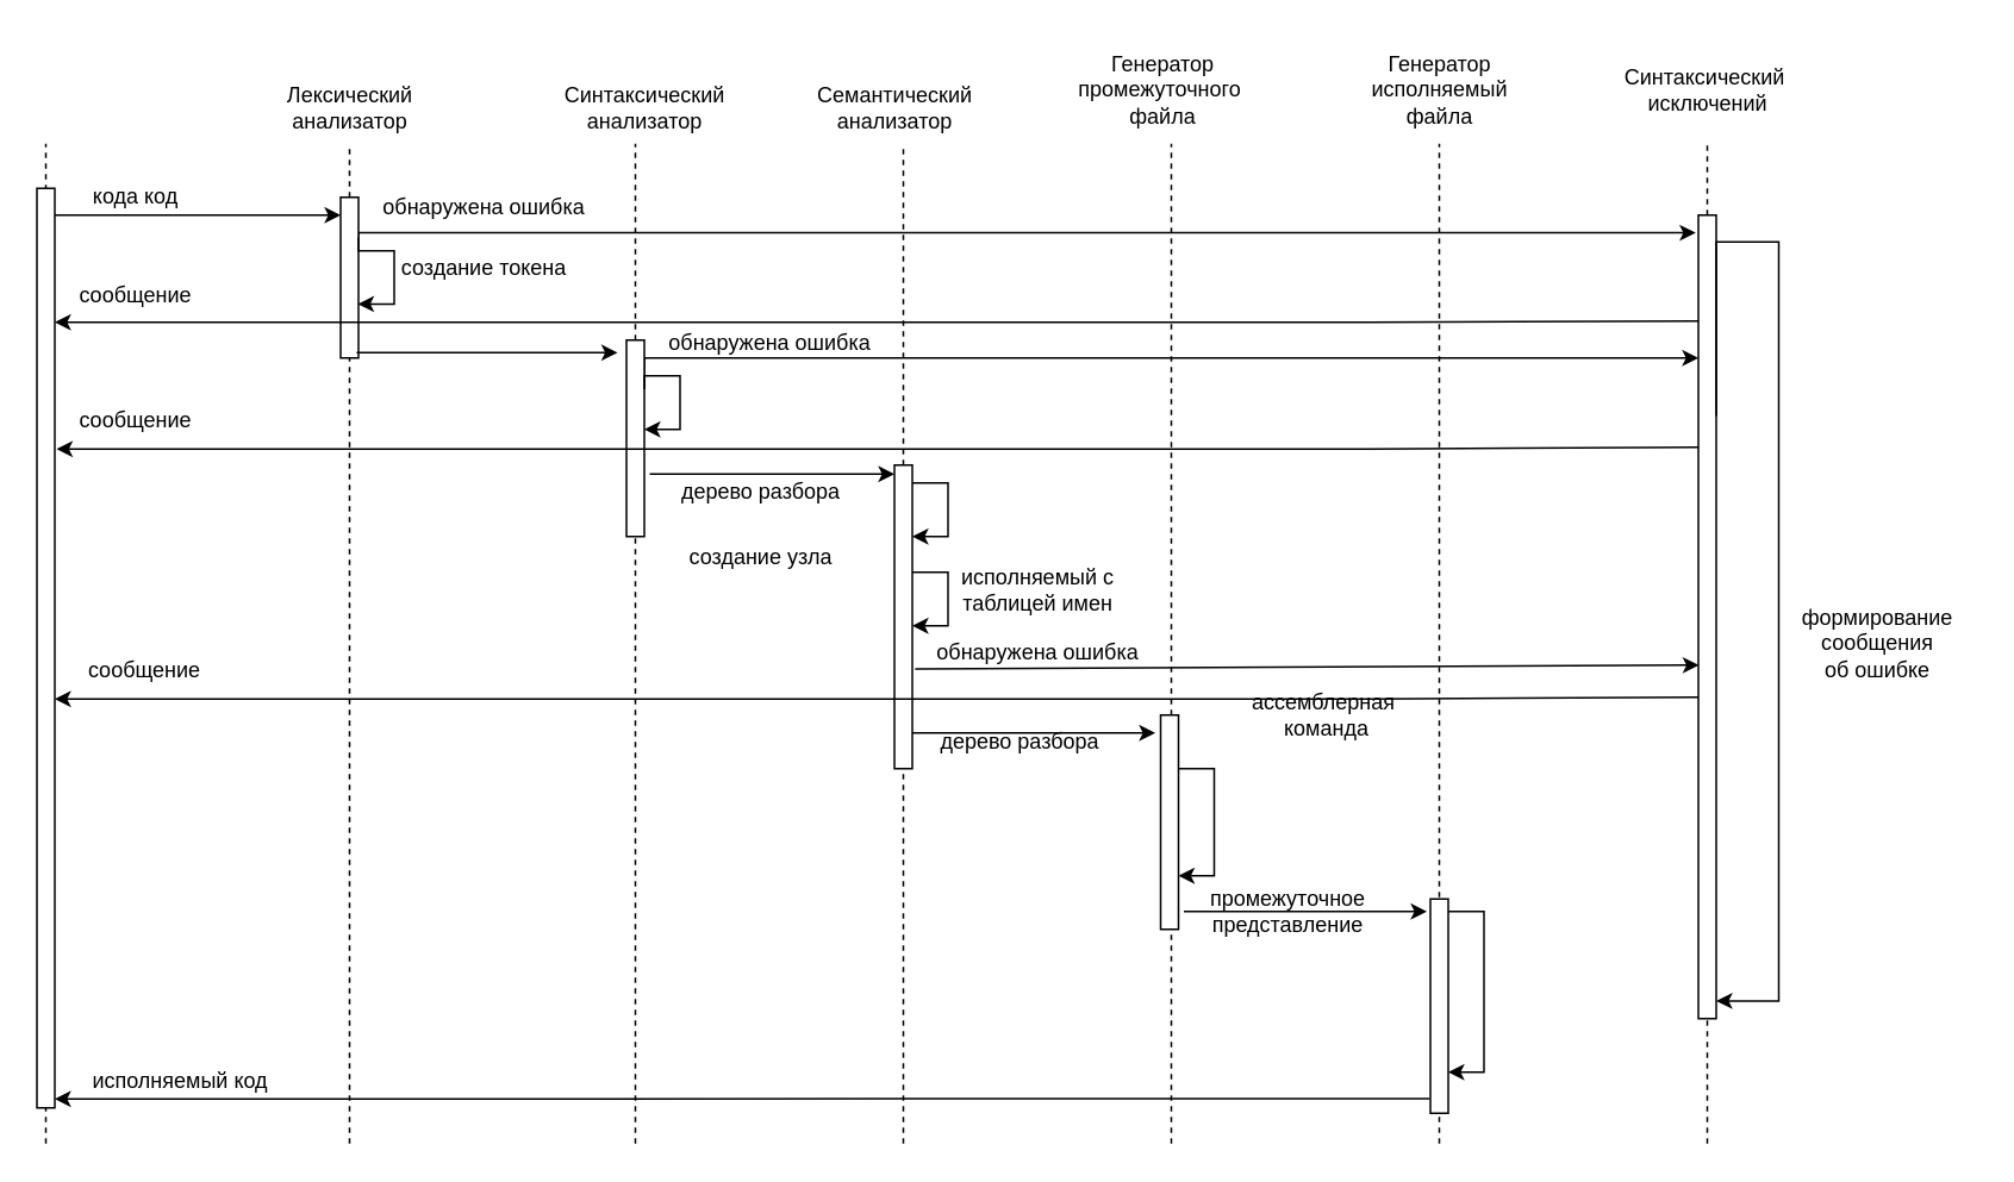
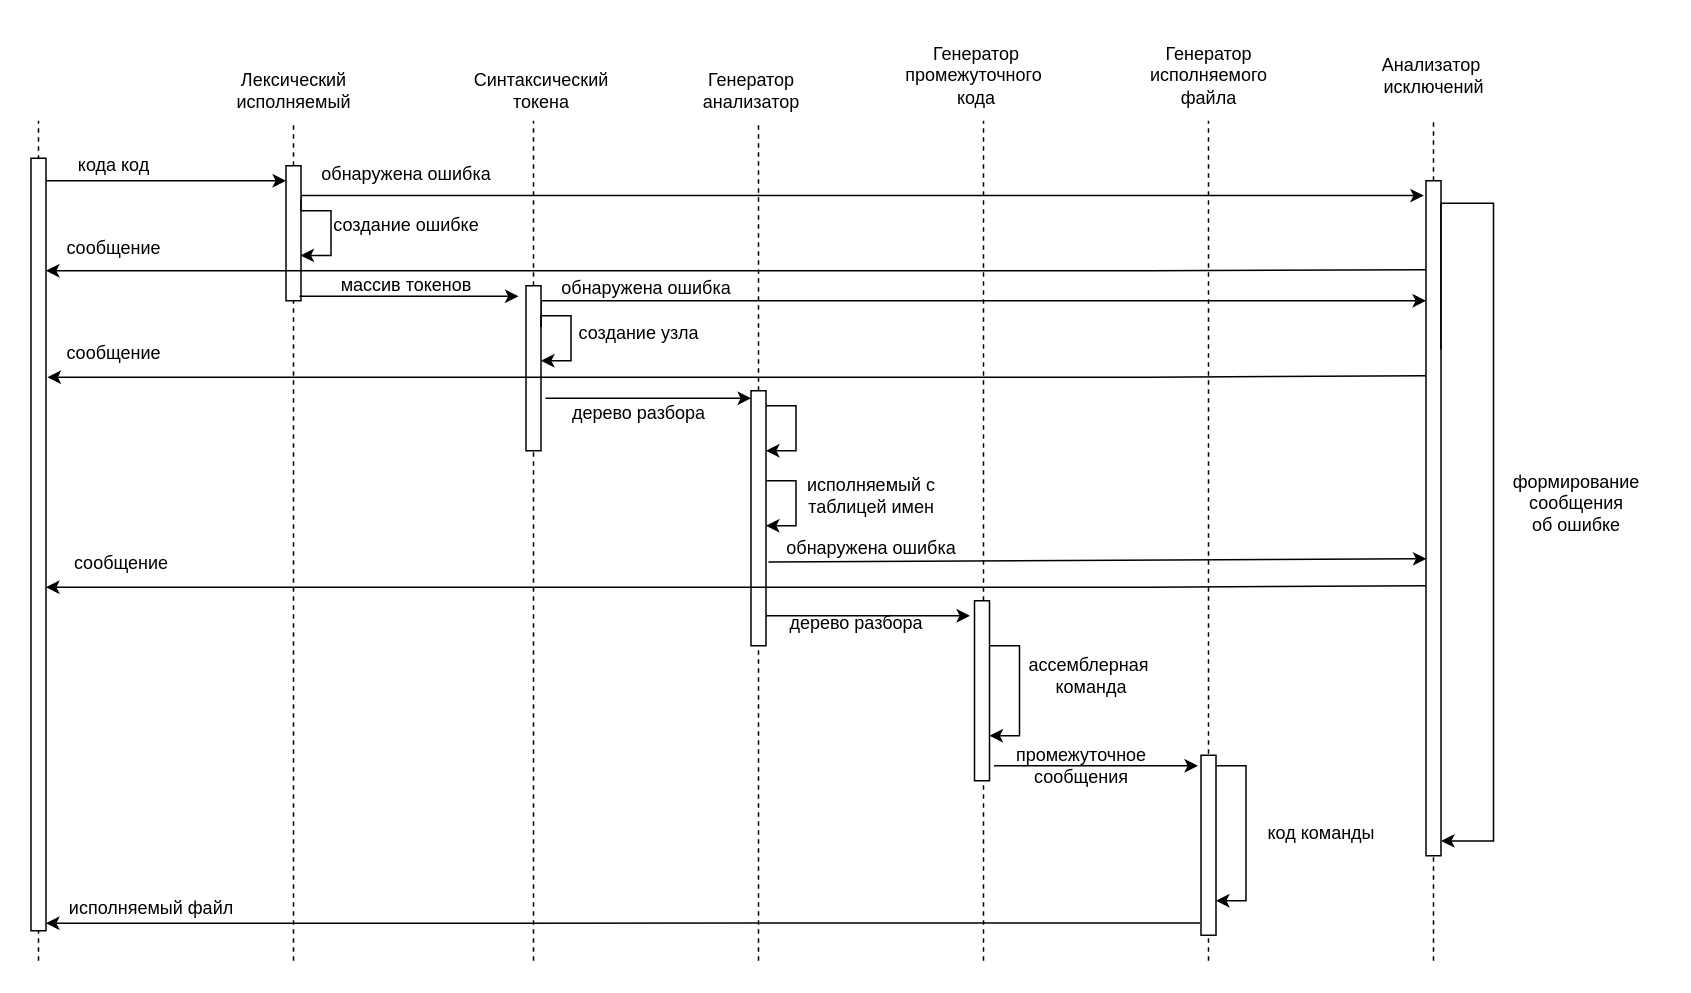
- <mxCell id="9" value="Генератор&lt;br&gt;промежуточного&amp;nbsp;&lt;br&gt;файла" style="text;html=1;align=center;verticalAlign=middle;resizable=0;points=[];autosize=1;strokeColor=none;fillColor=none;" parent="1" vertex="1"><mxGeometry x="590" y="20" width="120" height="60" as="geometry" /></mxCell>
+ <mxCell id="9" value="Генератор&lt;br&gt;промежуточного&amp;nbsp;&lt;br&gt;кода" style="text;html=1;align=center;verticalAlign=middle;resizable=0;points=[];autosize=1;strokeColor=none;fillColor=none;" parent="1" vertex="1"><mxGeometry x="590" y="20" width="120" height="60" as="geometry" /></mxCell>
- <mxCell id="11" value="Генератор&lt;br&gt;исполняемый &lt;br&gt;файла" style="text;html=1;align=center;verticalAlign=middle;resizable=0;points=[];autosize=1;strokeColor=none;fillColor=none;" parent="1" vertex="1"><mxGeometry x="755" y="20" width="100" height="60" as="geometry" /></mxCell>
+ <mxCell id="11" value="Генератор&lt;br&gt;исполняемого &lt;br&gt;файла" style="text;html=1;align=center;verticalAlign=middle;resizable=0;points=[];autosize=1;strokeColor=none;fillColor=none;" parent="1" vertex="1"><mxGeometry x="755" y="20" width="100" height="60" as="geometry" /></mxCell>
- <mxCell id="13" value="Синтаксический&amp;nbsp;&lt;br&gt;исключений" style="text;html=1;align=center;verticalAlign=middle;resizable=0;points=[];autosize=1;strokeColor=none;fillColor=none;" parent="1" vertex="1"><mxGeometry x="910" y="30" width="90" height="40" as="geometry" /></mxCell>
+ <mxCell id="13" value="Анализатор&amp;nbsp;&lt;br&gt;исключений" style="text;html=1;align=center;verticalAlign=middle;resizable=0;points=[];autosize=1;strokeColor=none;fillColor=none;" parent="1" vertex="1"><mxGeometry x="910" y="30" width="90" height="40" as="geometry" /></mxCell>
- <mxCell id="3" value="Лексический&lt;br&gt;анализатор" style="text;html=1;align=center;verticalAlign=middle;resizable=0;points=[];autosize=1;strokeColor=none;fillColor=none;" parent="1" vertex="1"><mxGeometry x="150" y="40" width="90" height="40" as="geometry" /></mxCell>
+ <mxCell id="3" value="Лексический&lt;br&gt;исполняемый" style="text;html=1;align=center;verticalAlign=middle;resizable=0;points=[];autosize=1;strokeColor=none;fillColor=none;" parent="1" vertex="1"><mxGeometry x="150" y="40" width="90" height="40" as="geometry" /></mxCell>
- <mxCell id="5" value="Синтаксический&lt;br&gt;анализатор" style="text;html=1;align=center;verticalAlign=middle;resizable=0;points=[];autosize=1;strokeColor=none;fillColor=none;" parent="1" vertex="1"><mxGeometry x="305" y="40" width="110" height="40" as="geometry" /></mxCell>
+ <mxCell id="5" value="Синтаксический&lt;br&gt;токена" style="text;html=1;align=center;verticalAlign=middle;resizable=0;points=[];autosize=1;strokeColor=none;fillColor=none;" parent="1" vertex="1"><mxGeometry x="305" y="40" width="110" height="40" as="geometry" /></mxCell>
- <mxCell id="7" value="Семантический&lt;br&gt;анализатор" style="text;html=1;align=center;verticalAlign=middle;resizable=0;points=[];autosize=1;strokeColor=none;fillColor=none;" parent="1" vertex="1"><mxGeometry x="445" y="40" width="110" height="40" as="geometry" /></mxCell>
+ <mxCell id="7" value="Генератор&lt;br&gt;анализатор" style="text;html=1;align=center;verticalAlign=middle;resizable=0;points=[];autosize=1;strokeColor=none;fillColor=none;" parent="1" vertex="1"><mxGeometry x="445" y="40" width="110" height="40" as="geometry" /></mxCell>
- <mxCell id="31" value="создание токена" style="text;html=1;align=center;verticalAlign=middle;resizable=0;points=[];autosize=1;strokeColor=none;fillColor=none;" parent="1" vertex="1"><mxGeometry x="210" y="135" width="120" height="30" as="geometry" /></mxCell>
+ <mxCell id="31" value="создание ошибке" style="text;html=1;align=center;verticalAlign=middle;resizable=0;points=[];autosize=1;strokeColor=none;fillColor=none;" parent="1" vertex="1"><mxGeometry x="210" y="135" width="120" height="30" as="geometry" /></mxCell>
+ <mxCell id="29" value="массив токенов" style="text;html=1;align=center;verticalAlign=middle;resizable=0;points=[];autosize=1;strokeColor=none;fillColor=none;" parent="1" vertex="1"><mxGeometry x="215" y="175" width="110" height="30" as="geometry" /></mxCell>
- <mxCell id="34" value="создание узла" style="text;html=1;align=center;verticalAlign=middle;resizable=0;points=[];autosize=1;strokeColor=none;fillColor=none;" parent="1" vertex="1"><mxGeometry x="375" y="297" width="100" height="30" as="geometry" /></mxCell>
+ <mxCell id="34" value="создание узла" style="text;html=1;align=center;verticalAlign=middle;resizable=0;points=[];autosize=1;strokeColor=none;fillColor=none;" parent="1" vertex="1"><mxGeometry x="375" y="207" width="100" height="30" as="geometry" /></mxCell>
- <mxCell id="23" value="формирование &lt;br&gt;сообщения &lt;br&gt;об ошибке" style="text;html=1;align=center;verticalAlign=middle;resizable=0;points=[];autosize=1;strokeColor=none;fillColor=none;" parent="1" vertex="1"><mxGeometry x="995" y="330" width="110" height="60" as="geometry" /></mxCell>
+ <mxCell id="23" value="формирование &lt;br&gt;сообщения &lt;br&gt;об ошибке" style="text;html=1;align=center;verticalAlign=middle;resizable=0;points=[];autosize=1;strokeColor=none;fillColor=none;" parent="1" vertex="1"><mxGeometry x="995" y="305" width="110" height="60" as="geometry" /></mxCell>
- <mxCell id="52" value="ассемблерная&lt;br&gt;&amp;nbsp;команда" style="text;html=1;align=center;verticalAlign=middle;resizable=0;points=[];autosize=1;strokeColor=none;fillColor=none;" parent="1" vertex="1"><mxGeometry x="690" y="380" width="100" height="40" as="geometry" /></mxCell>
+ <mxCell id="52" value="ассемблерная&lt;br&gt;&amp;nbsp;команда" style="text;html=1;align=center;verticalAlign=middle;resizable=0;points=[];autosize=1;strokeColor=none;fillColor=none;" parent="1" vertex="1"><mxGeometry x="675" y="430" width="100" height="40" as="geometry" /></mxCell>
- <mxCell id="55" value="промежуточное&lt;br&gt;представление" style="text;html=1;align=center;verticalAlign=middle;resizable=0;points=[];autosize=1;strokeColor=none;fillColor=none;" parent="1" vertex="1"><mxGeometry x="665" y="490" width="110" height="40" as="geometry" /></mxCell>
+ <mxCell id="55" value="промежуточное&lt;br&gt;сообщения" style="text;html=1;align=center;verticalAlign=middle;resizable=0;points=[];autosize=1;strokeColor=none;fillColor=none;" parent="1" vertex="1"><mxGeometry x="665" y="490" width="110" height="40" as="geometry" /></mxCell>
+ <mxCell id="57" value="код команды" style="text;html=1;align=center;verticalAlign=middle;resizable=0;points=[];autosize=1;strokeColor=none;fillColor=none;" parent="1" vertex="1"><mxGeometry x="835" y="540" width="90" height="30" as="geometry" /></mxCell>
- <mxCell id="59" value="исполняемый код" style="text;html=1;align=center;verticalAlign=middle;resizable=0;points=[];autosize=1;strokeColor=none;fillColor=none;" parent="1" vertex="1"><mxGeometry x="35" y="590" width="130" height="30" as="geometry" /></mxCell>
+ <mxCell id="59" value="исполняемый файл" style="text;html=1;align=center;verticalAlign=middle;resizable=0;points=[];autosize=1;strokeColor=none;fillColor=none;" parent="1" vertex="1"><mxGeometry x="35" y="590" width="130" height="30" as="geometry" /></mxCell>
